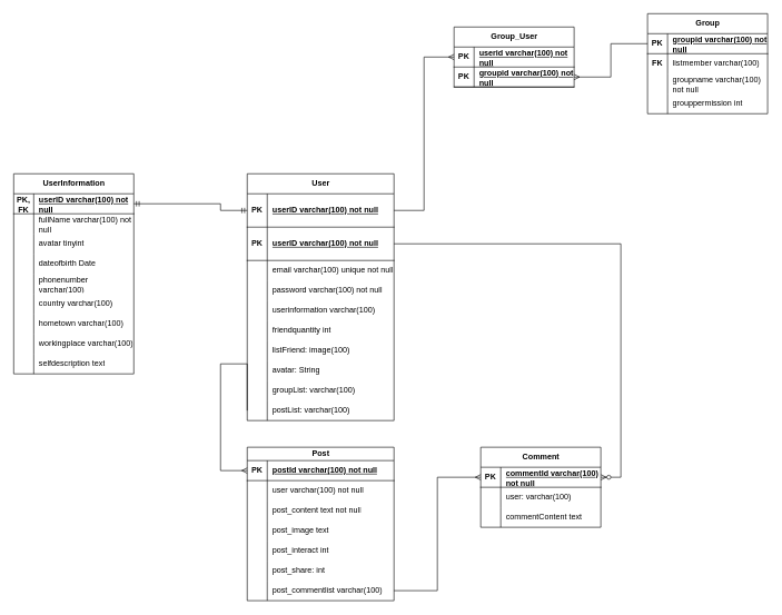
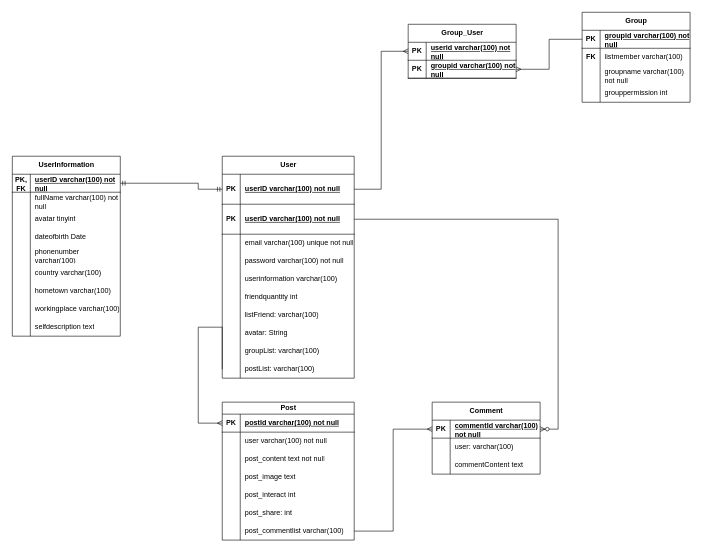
- <mxCell id="23" value="listFriend: image(100)" style="shape=partialRectangle;connectable=0;fillColor=none;top=0;left=0;bottom=0;right=0;align=left;spacingLeft=6;overflow=hidden;whiteSpace=wrap;html=1;" parent="21" vertex="1"><mxGeometry x="30" width="190" height="30" as="geometry"><mxRectangle width="190" height="30" as="alternateBounds" /></mxGeometry></mxCell>
+ <mxCell id="23" value="listFriend: varchar(100)" style="shape=partialRectangle;connectable=0;fillColor=none;top=0;left=0;bottom=0;right=0;align=left;spacingLeft=6;overflow=hidden;whiteSpace=wrap;html=1;" parent="21" vertex="1"><mxGeometry x="30" width="190" height="30" as="geometry"><mxRectangle width="190" height="30" as="alternateBounds" /></mxGeometry></mxCell>
